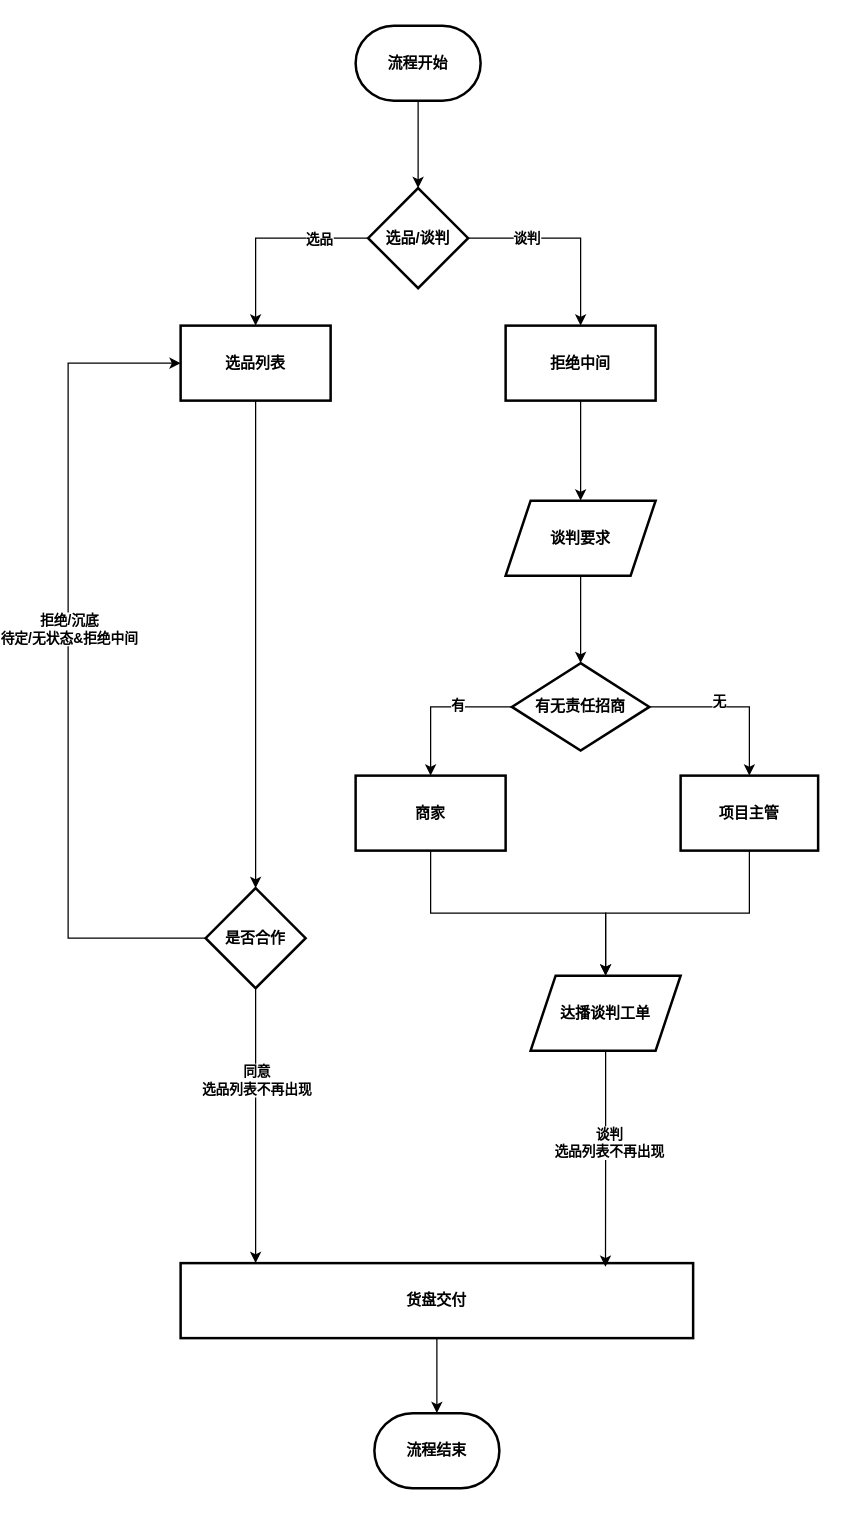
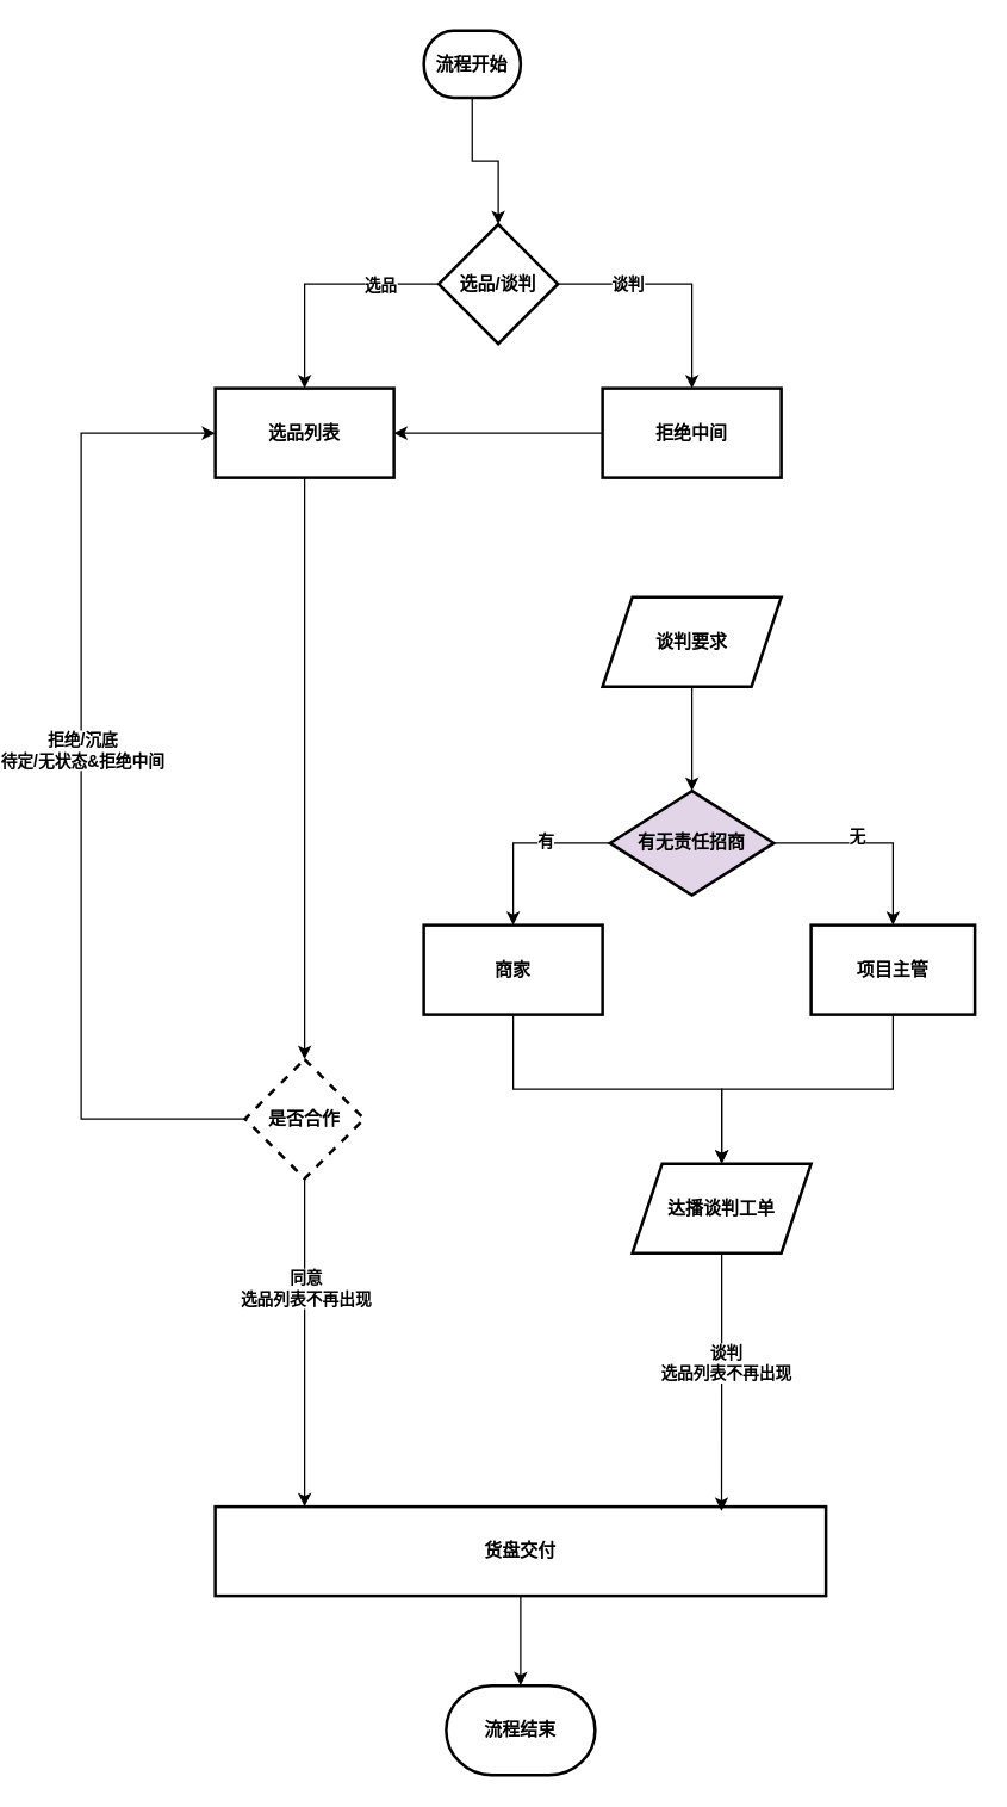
- <mxCell id="3" value="&lt;span&gt;流程开始&lt;/span&gt;" style="strokeWidth=2;html=1;shape=mxgraph.flowchart.terminator;whiteSpace=wrap;fontStyle=1" vertex="1" parent="1"><mxGeometry x="250" y="20" width="100" height="60" as="geometry" /></mxCell>
+ <mxCell id="3" value="&lt;span&gt;流程开始&lt;/span&gt;" style="strokeWidth=2;html=1;shape=mxgraph.flowchart.terminator;whiteSpace=wrap;fontStyle=1" vertex="1" parent="1"><mxGeometry x="250" y="20" width="65" height="45" as="geometry" /></mxCell>
- <mxCell id="11" value="" style="edgeStyle=orthogonalEdgeStyle;rounded=0;orthogonalLoop=1;jettySize=auto;html=1;fontStyle=1" edge="1" parent="1" source="12" target="20"><mxGeometry relative="1" as="geometry" /></mxCell>
+ <mxCell id="11" value="" style="edgeStyle=orthogonalEdgeStyle;rounded=0;orthogonalLoop=1;jettySize=auto;html=1;fontStyle=1;" edge="1" parent="1" source="12" target="10"><mxGeometry relative="1" as="geometry" /></mxCell>
- <mxCell id="25" value="有无责任招商" style="rhombus;whiteSpace=wrap;html=1;strokeWidth=2;fontStyle=1" vertex="1" parent="1"><mxGeometry x="375" y="530" width="110" height="70" as="geometry" /></mxCell>
+ <mxCell id="25" value="有无责任招商" style="rhombus;whiteSpace=wrap;html=1;strokeWidth=2;fontStyle=1;fillColor=#e1d5e7;" vertex="1" parent="1"><mxGeometry x="375" y="530" width="110" height="70" as="geometry" /></mxCell>
- <mxCell id="17" value="是否合作" style="rhombus;whiteSpace=wrap;html=1;strokeWidth=2;fontStyle=1" vertex="1" parent="1"><mxGeometry x="130" y="710" width="80" height="80" as="geometry" /></mxCell>
+ <mxCell id="17" value="是否合作" style="rhombus;whiteSpace=wrap;html=1;strokeWidth=2;fontStyle=1;dashed=1;" vertex="1" parent="1"><mxGeometry x="130" y="710" width="80" height="80" as="geometry" /></mxCell>
